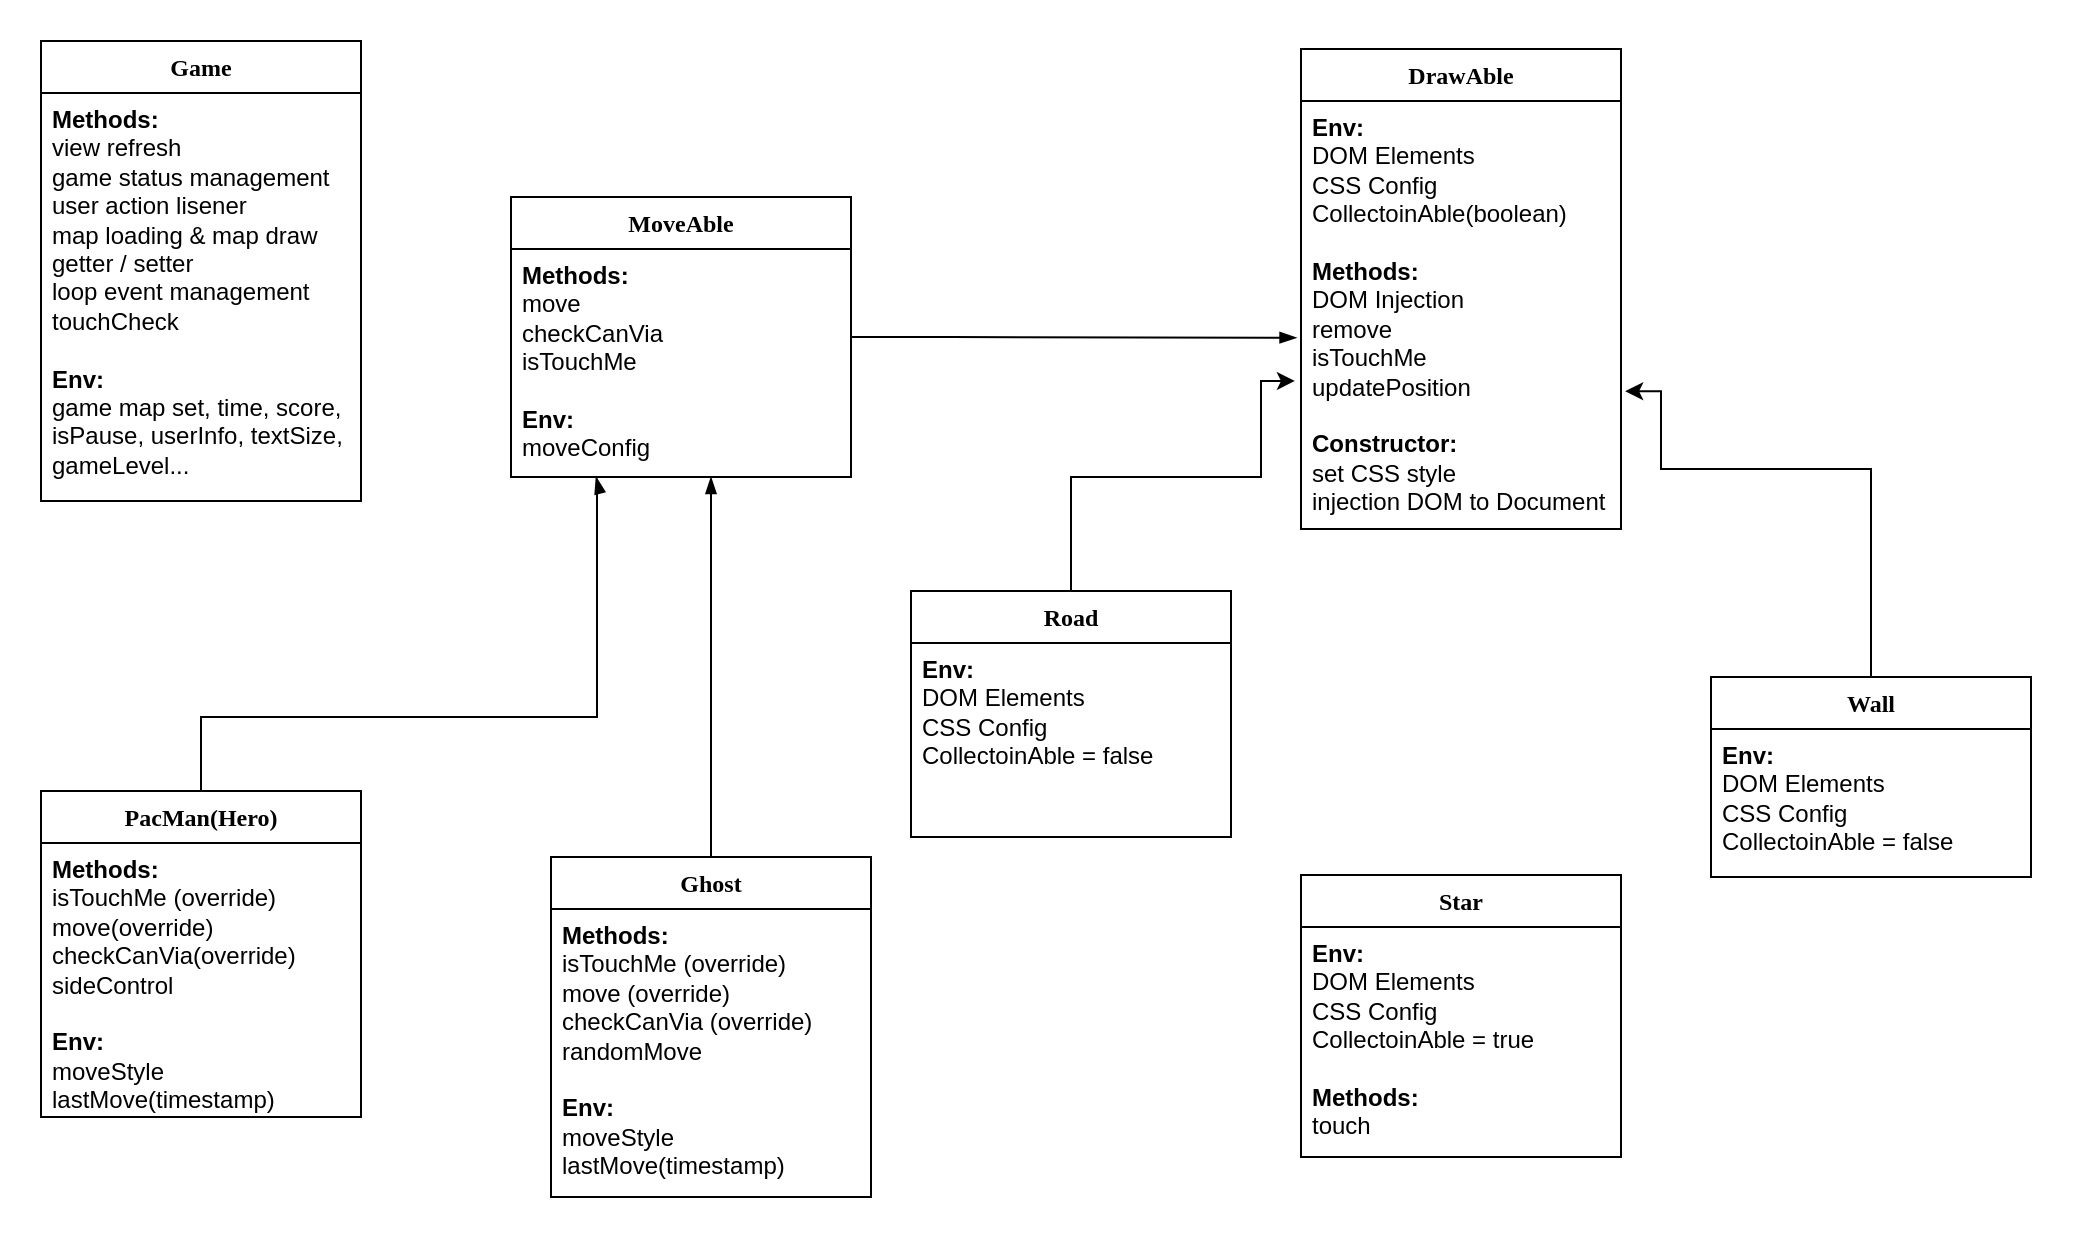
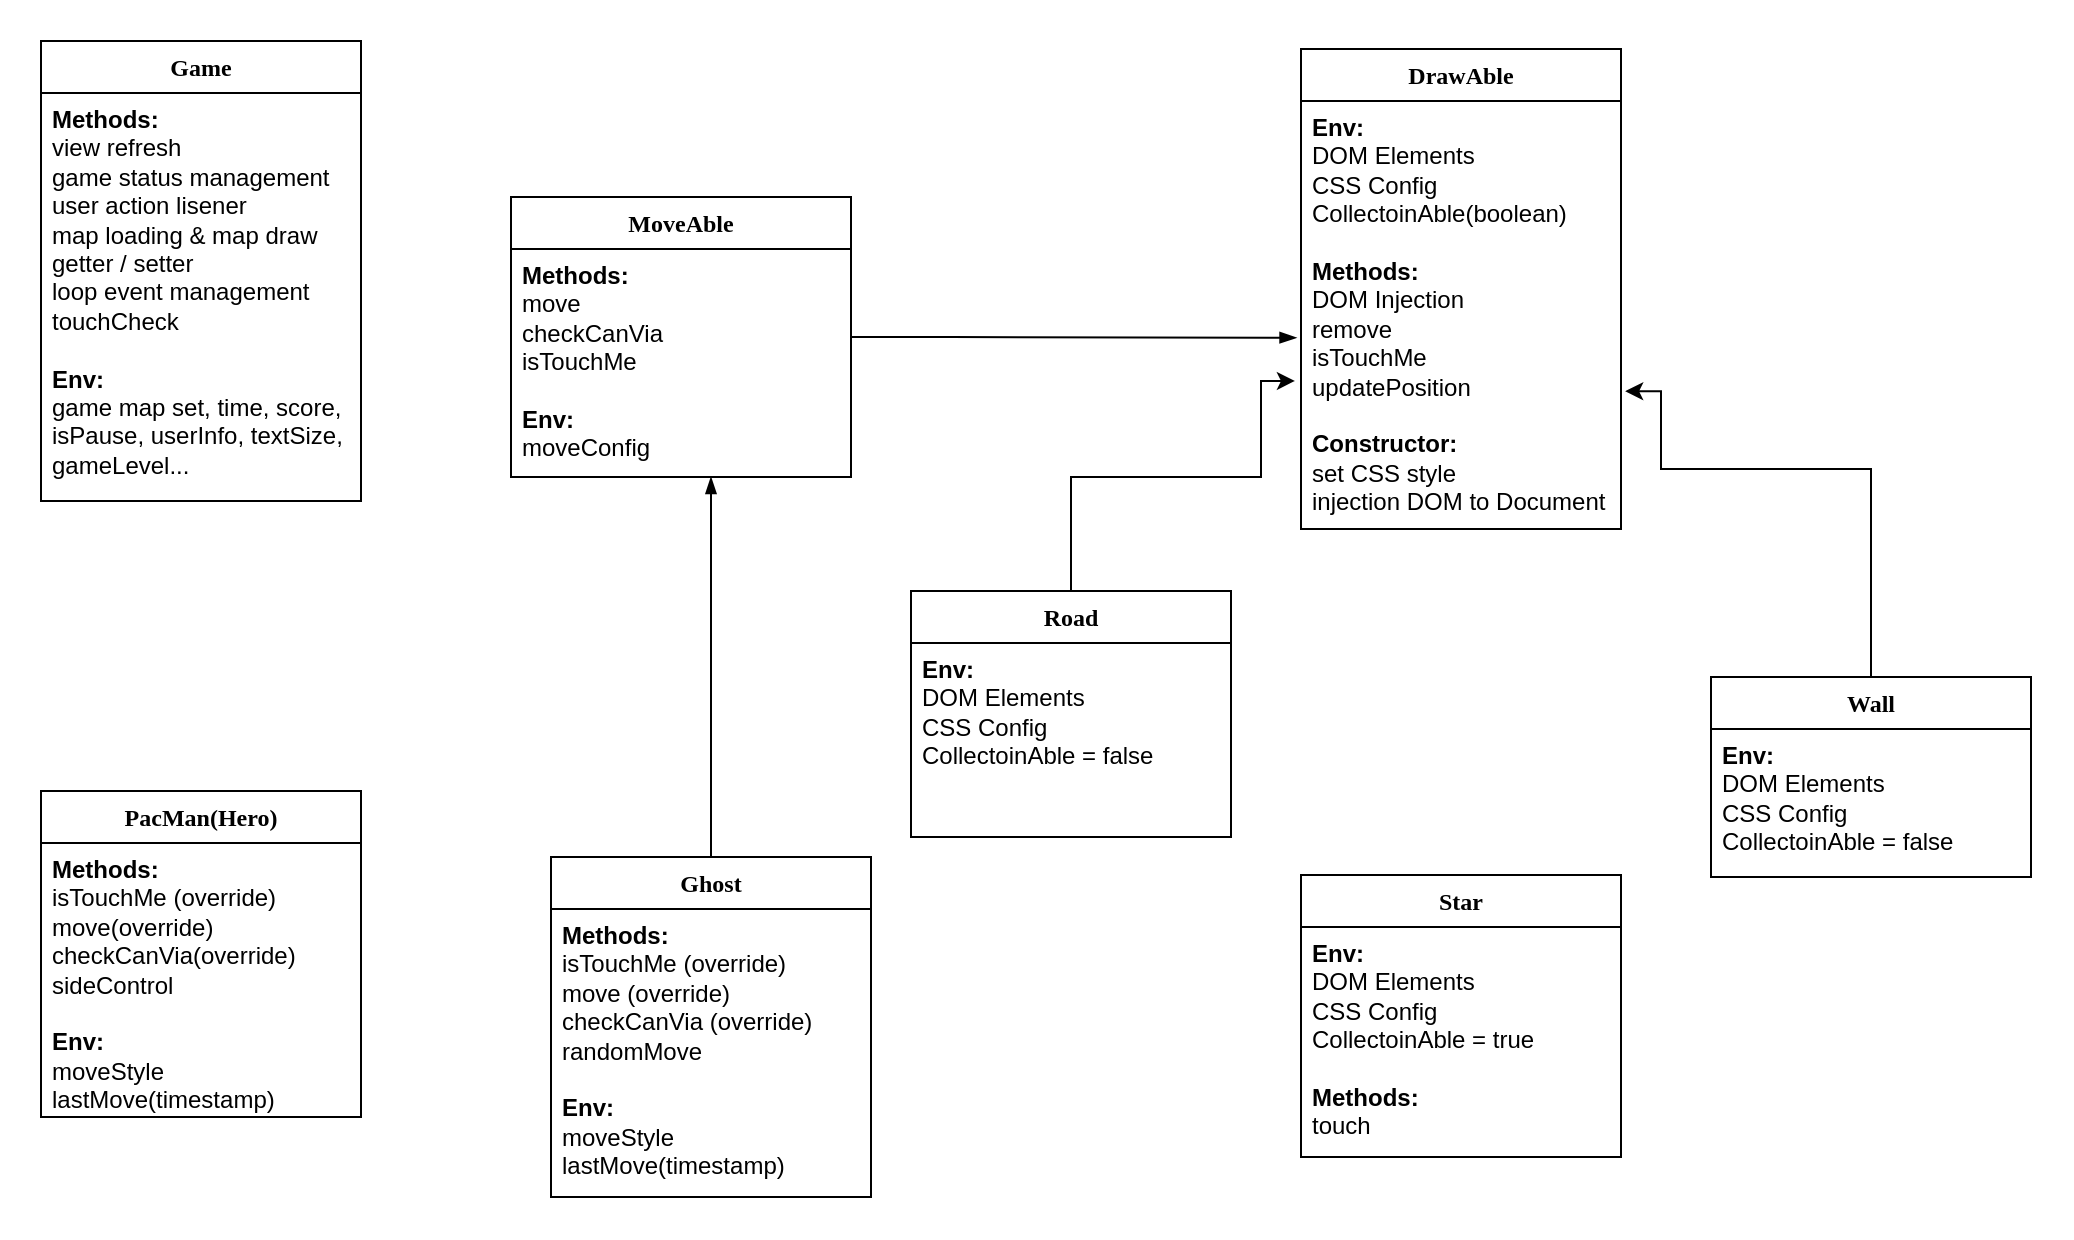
- <mxCell id="2" style="edgeStyle=orthogonalEdgeStyle;rounded=0;html=1;labelBackgroundColor=none;startArrow=none;startFill=0;endArrow=blockThin;endFill=1;fontFamily=Verdana;fontSize=12;entryX=0.25;entryY=1;entryDx=0;entryDy=0;" edge="1" parent="1" source="3" target="21"><mxGeometry relative="1" as="geometry"><Array as="points"><mxPoint x="100" y="358" /><mxPoint x="298" y="358" /><mxPoint x="298" y="240" /></Array><mxPoint x="275" y="278" as="targetPoint" /></mxGeometry></mxCell>
